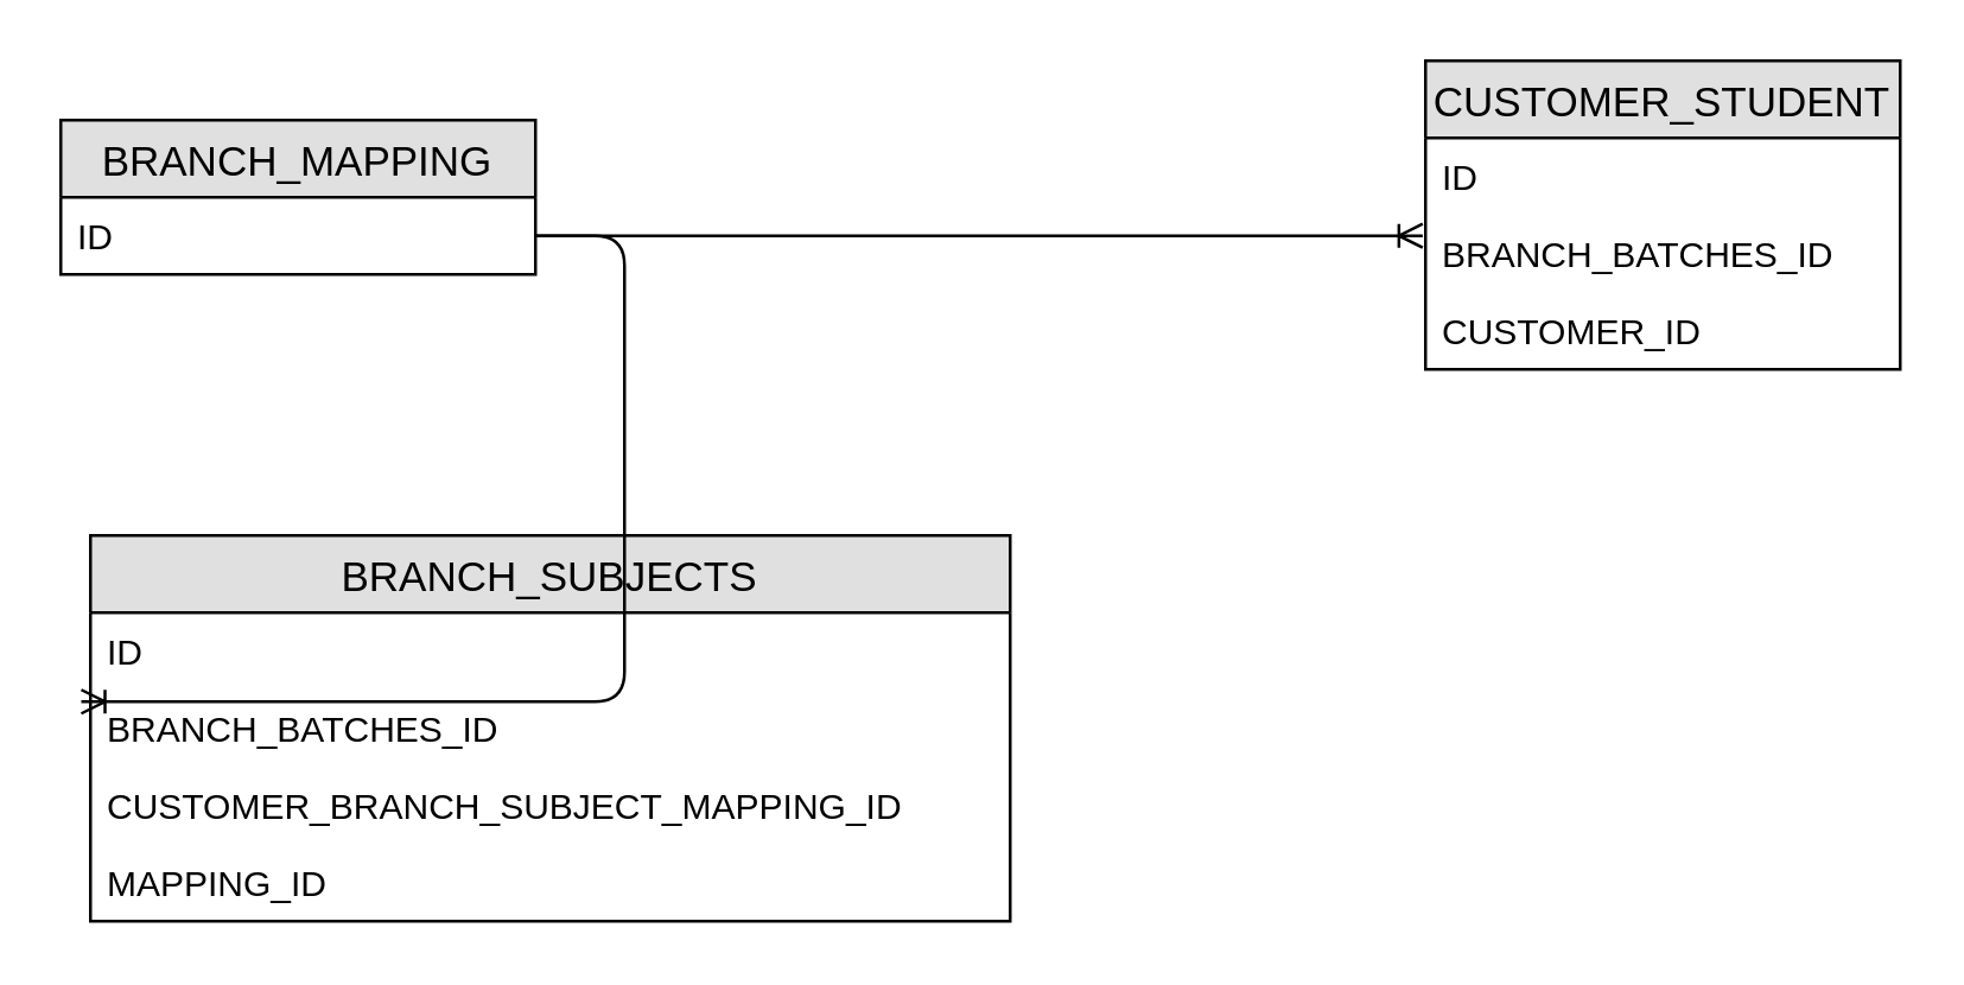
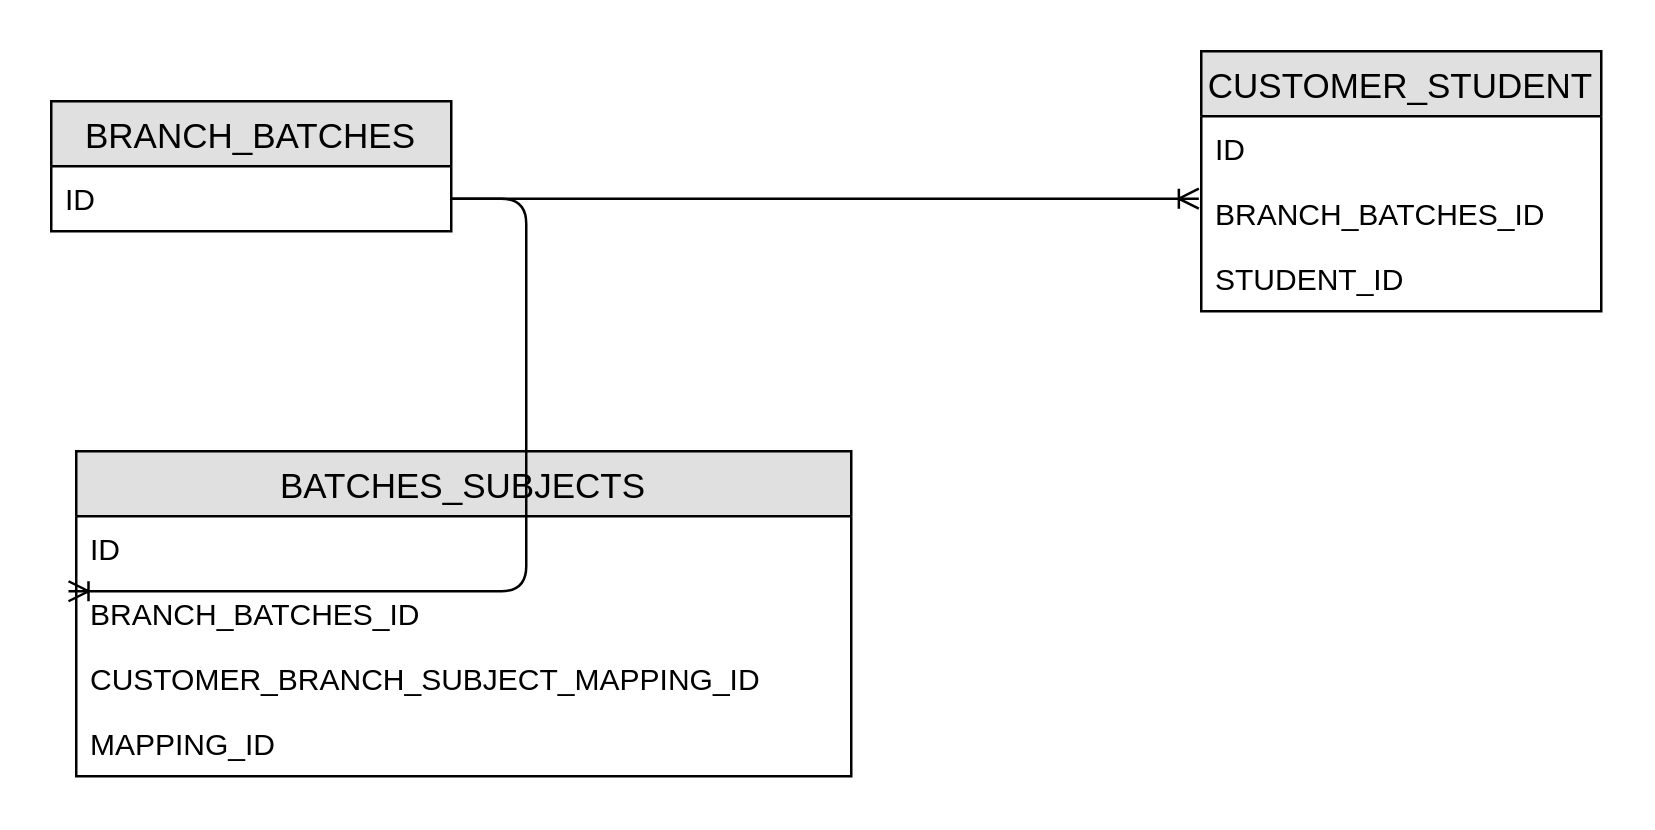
- <mxCell id="2" value="BRANCH_MAPPING" style="swimlane;fontStyle=0;childLayout=stackLayout;horizontal=1;startSize=26;fillColor=#e0e0e0;horizontalStack=0;resizeParent=1;resizeParentMax=0;resizeLast=0;collapsible=1;marginBottom=0;swimlaneFillColor=#ffffff;align=center;fontSize=14;" vertex="1" parent="1"><mxGeometry x="20" y="40" width="160" height="52" as="geometry" /></mxCell>
+ <mxCell id="2" value="BRANCH_BATCHES" style="swimlane;fontStyle=0;childLayout=stackLayout;horizontal=1;startSize=26;fillColor=#e0e0e0;horizontalStack=0;resizeParent=1;resizeParentMax=0;resizeLast=0;collapsible=1;marginBottom=0;swimlaneFillColor=#ffffff;align=center;fontSize=14;" vertex="1" parent="1"><mxGeometry x="20" y="40" width="160" height="52" as="geometry" /></mxCell>
- <mxCell id="7" value="CUSTOMER_ID" style="text;strokeColor=none;fillColor=none;spacingLeft=4;spacingRight=4;overflow=hidden;rotatable=0;points=[[0,0.5],[1,0.5]];portConstraint=eastwest;fontSize=12;" vertex="1" parent="4"><mxGeometry y="78" width="160" height="26" as="geometry" /></mxCell>
+ <mxCell id="7" value="STUDENT_ID" style="text;strokeColor=none;fillColor=none;spacingLeft=4;spacingRight=4;overflow=hidden;rotatable=0;points=[[0,0.5],[1,0.5]];portConstraint=eastwest;fontSize=12;" vertex="1" parent="4"><mxGeometry y="78" width="160" height="26" as="geometry" /></mxCell>
- <mxCell id="8" value="BRANCH_SUBJECTS" style="swimlane;fontStyle=0;childLayout=stackLayout;horizontal=1;startSize=26;fillColor=#e0e0e0;horizontalStack=0;resizeParent=1;resizeParentMax=0;resizeLast=0;collapsible=1;marginBottom=0;swimlaneFillColor=#ffffff;align=center;fontSize=14;" vertex="1" parent="1"><mxGeometry x="30" y="180" width="310" height="130" as="geometry" /></mxCell>
+ <mxCell id="8" value="BATCHES_SUBJECTS" style="swimlane;fontStyle=0;childLayout=stackLayout;horizontal=1;startSize=26;fillColor=#e0e0e0;horizontalStack=0;resizeParent=1;resizeParentMax=0;resizeLast=0;collapsible=1;marginBottom=0;swimlaneFillColor=#ffffff;align=center;fontSize=14;" vertex="1" parent="1"><mxGeometry x="30" y="180" width="310" height="130" as="geometry" /></mxCell>
